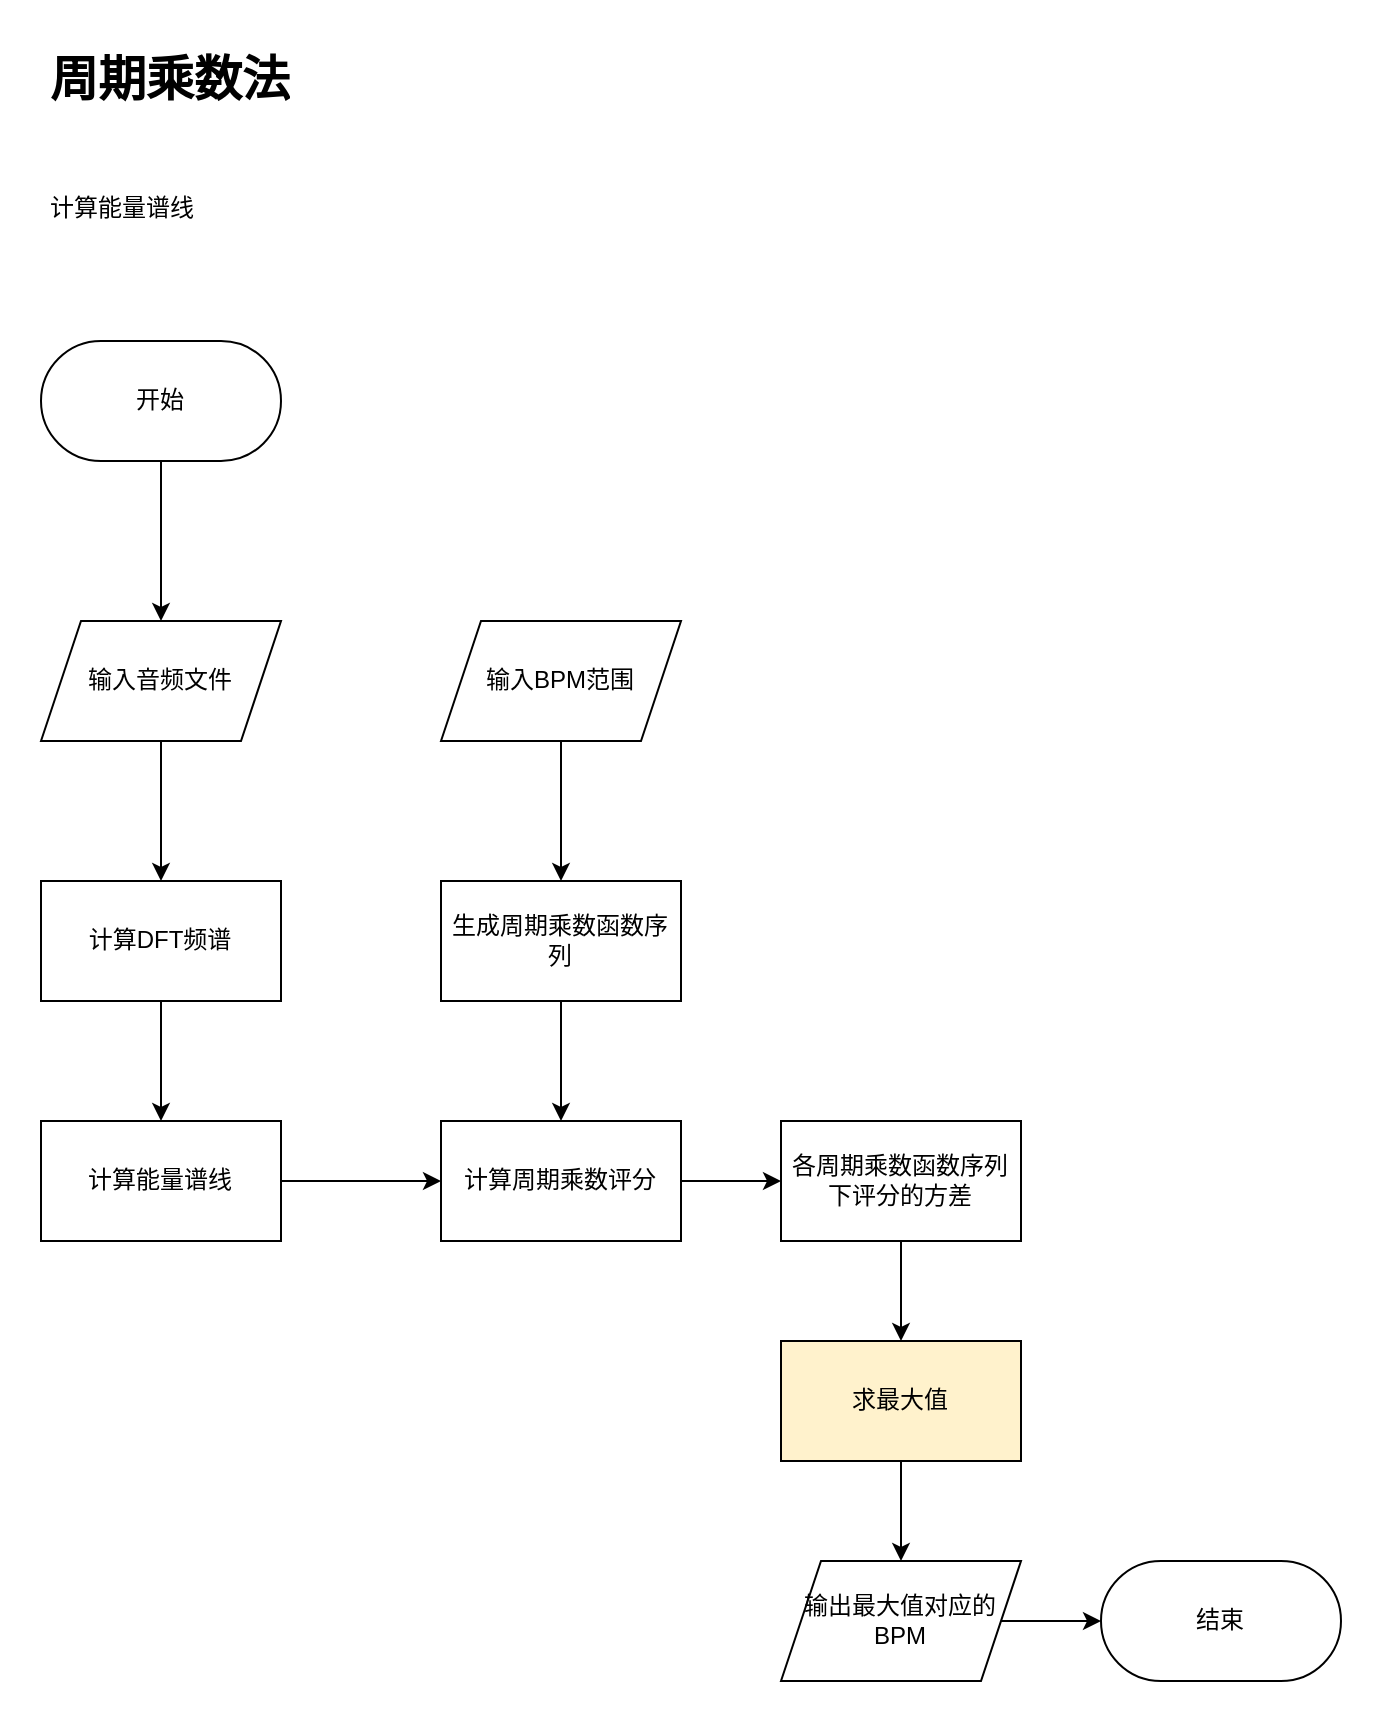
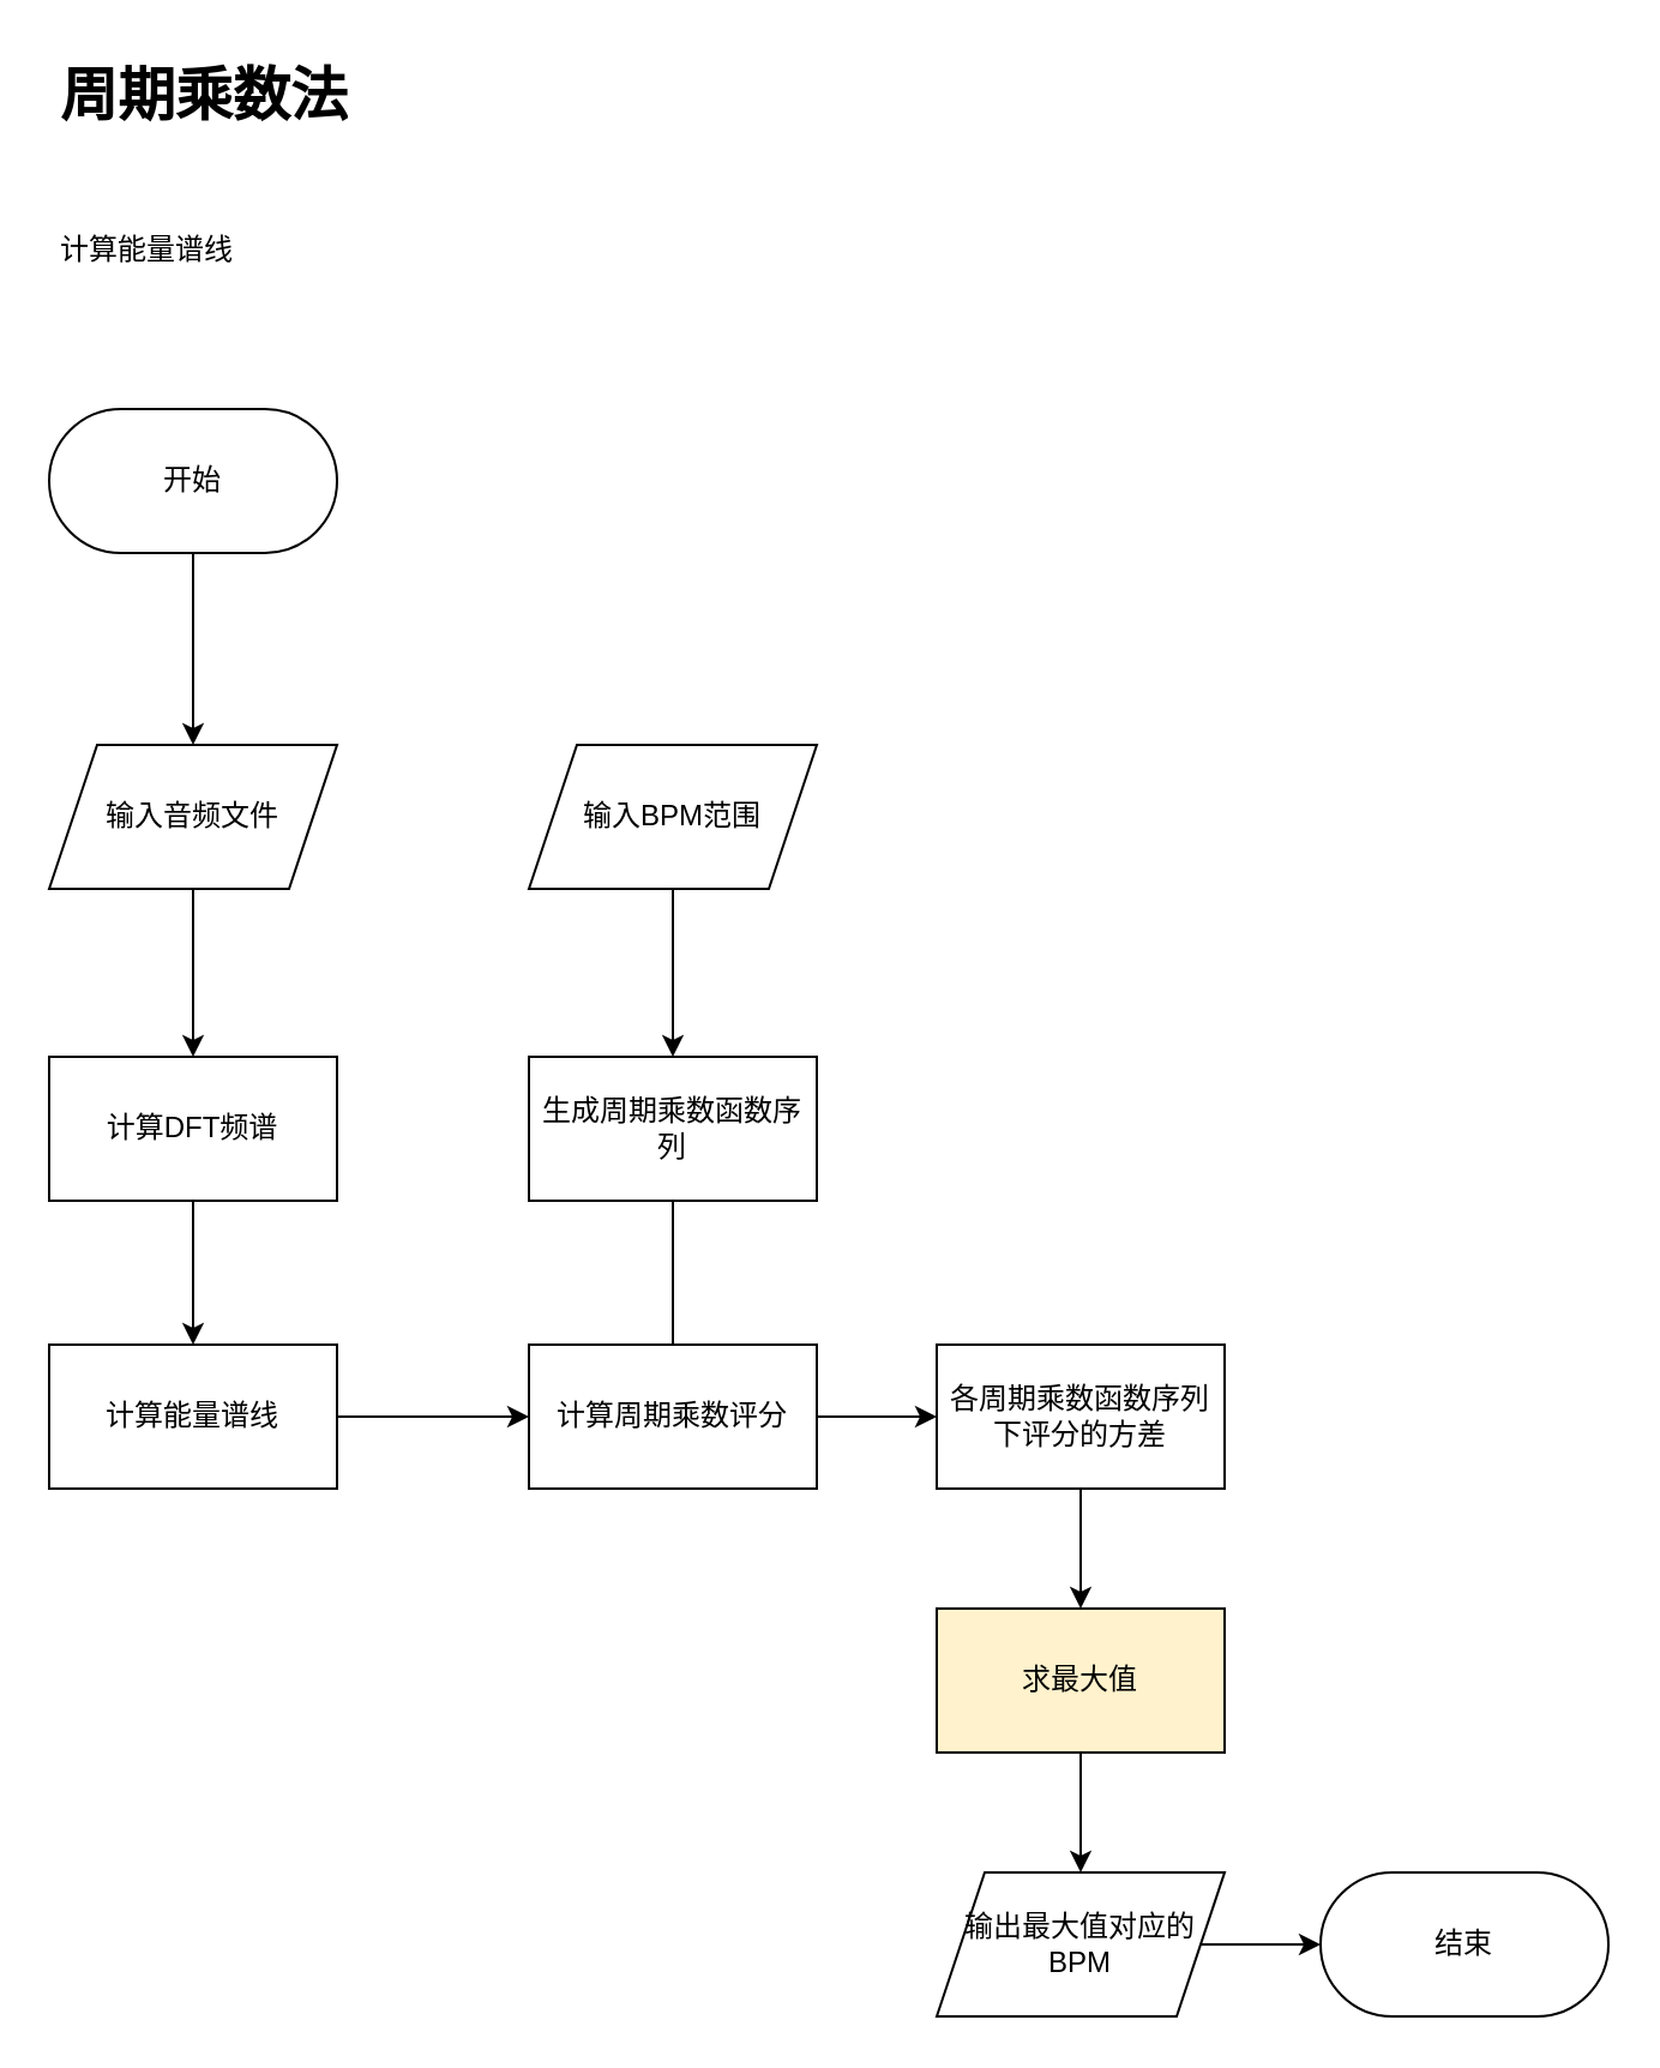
- <mxCell id="13" style="edgeStyle=orthogonalEdgeStyle;rounded=0;orthogonalLoop=1;jettySize=auto;html=1;" edge="1" parent="1" source="14" target="16"><mxGeometry relative="1" as="geometry" /></mxCell>
+ <mxCell id="13" style="edgeStyle=orthogonalEdgeStyle;rounded=0;orthogonalLoop=1;jettySize=auto;html=1;endArrow=none;" edge="1" parent="1" source="14" target="16"><mxGeometry relative="1" as="geometry" /></mxCell>
